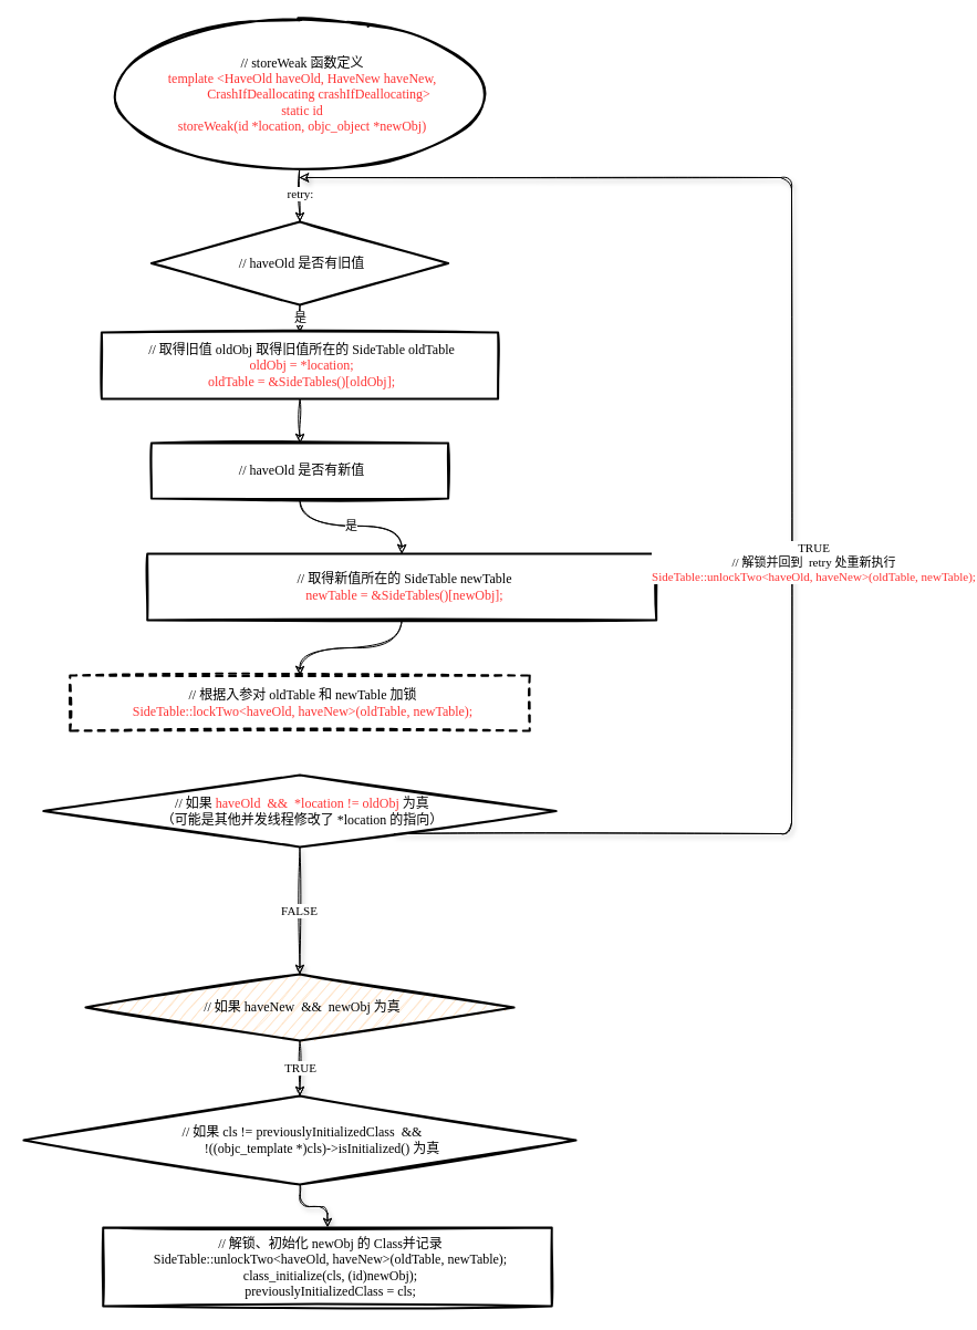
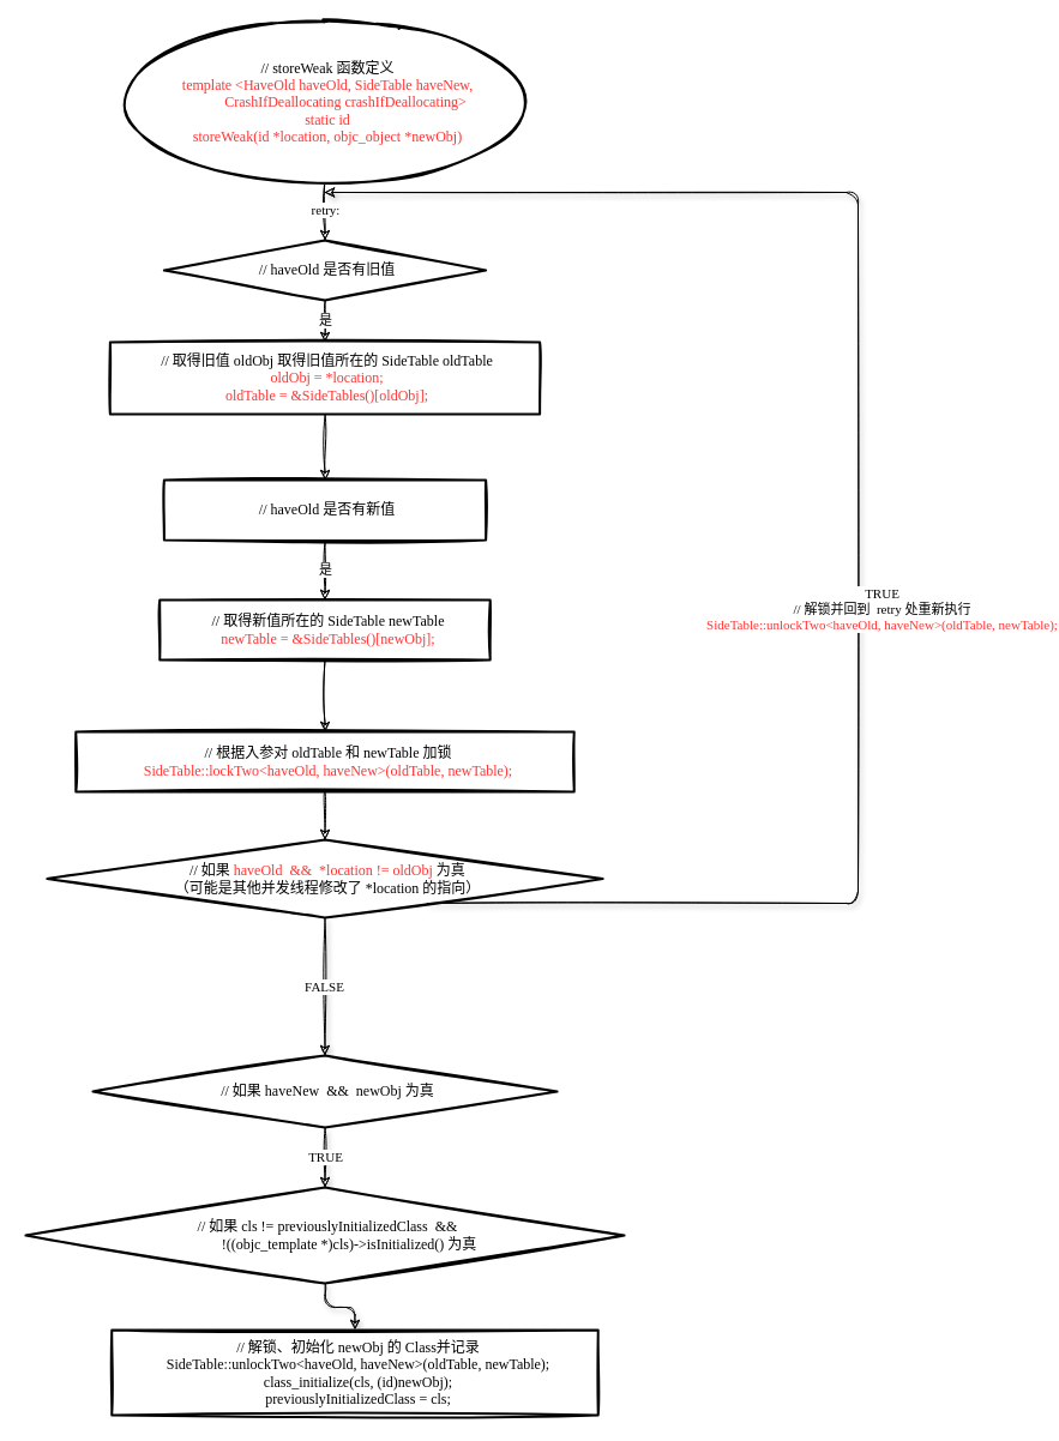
- <mxCell id="3" value="&lt;div&gt;// storeWeak 函数定义&lt;/div&gt;&lt;div&gt;&lt;font color=&quot;#ff3333&quot;&gt;template &amp;lt;HaveOld haveOld, HaveNew haveNew,&lt;/font&gt;&lt;/div&gt;&lt;div&gt;&lt;font color=&quot;#ff3333&quot;&gt;&amp;nbsp; &amp;nbsp; &amp;nbsp; &amp;nbsp; &amp;nbsp; CrashIfDeallocating crashIfDeallocating&amp;gt;&lt;/font&gt;&lt;/div&gt;&lt;div&gt;&lt;font color=&quot;#ff3333&quot;&gt;static id&lt;/font&gt;&lt;/div&gt;&lt;div&gt;&lt;font color=&quot;#ff3333&quot;&gt;storeWeak(id *location, objc_object *newObj)&lt;/font&gt;&lt;/div&gt;" style="strokeWidth=2;html=1;shape=mxgraph.flowchart.start_1;whiteSpace=wrap;sketch=1;fontFamily=Comic Sans MS;spacingLeft=5;" vertex="1" parent="1"><mxGeometry x="95" y="20" width="351" height="130" as="geometry" /></mxCell>
+ <mxCell id="3" value="&lt;div&gt;// storeWeak 函数定义&lt;/div&gt;&lt;div&gt;&lt;font color=&quot;#ff3333&quot;&gt;template &amp;lt;HaveOld haveOld, SideTable haveNew,&lt;/font&gt;&lt;/div&gt;&lt;div&gt;&lt;font color=&quot;#ff3333&quot;&gt;&amp;nbsp; &amp;nbsp; &amp;nbsp; &amp;nbsp; &amp;nbsp; CrashIfDeallocating crashIfDeallocating&amp;gt;&lt;/font&gt;&lt;/div&gt;&lt;div&gt;&lt;font color=&quot;#ff3333&quot;&gt;static id&lt;/font&gt;&lt;/div&gt;&lt;div&gt;&lt;font color=&quot;#ff3333&quot;&gt;storeWeak(id *location, objc_object *newObj)&lt;/font&gt;&lt;/div&gt;" style="strokeWidth=2;html=1;shape=mxgraph.flowchart.start_1;whiteSpace=wrap;sketch=1;fontFamily=Comic Sans MS;spacingLeft=5;" vertex="1" parent="1"><mxGeometry x="95" y="20" width="351" height="130" as="geometry" /></mxCell>
- <mxCell id="5" value="// haveOld 是否有旧值&lt;br&gt;" style="rhombus;whiteSpace=wrap;html=1;fontFamily=Comic Sans MS;strokeWidth=2;spacingLeft=5;sketch=1;" vertex="1" parent="1"><mxGeometry x="136.38" y="200" width="268.25" height="75" as="geometry" /></mxCell>
+ <mxCell id="5" value="// haveOld 是否有旧值&lt;br&gt;" style="rhombus;whiteSpace=wrap;html=1;fontFamily=Comic Sans MS;strokeWidth=2;spacingLeft=5;sketch=1;" vertex="1" parent="1"><mxGeometry x="136.38" y="200" width="268.25" height="50" as="geometry" /></mxCell>
- <mxCell id="7" value="&lt;div&gt;// 取得旧值 oldObj 取得旧值所在的 SideTable oldTable&lt;/div&gt;&lt;div&gt;&lt;font color=&quot;#ff3333&quot;&gt;oldObj = *location;&lt;/font&gt;&lt;/div&gt;&lt;div&gt;&lt;font color=&quot;#ff3333&quot;&gt;oldTable = &amp;amp;SideTables()[oldObj];&lt;/font&gt;&lt;/div&gt;" style="whiteSpace=wrap;html=1;fontFamily=Comic Sans MS;strokeWidth=2;spacingLeft=5;sketch=1;" vertex="1" parent="1"><mxGeometry x="91.37" y="300" width="358.26" height="60" as="geometry" /></mxCell>
+ <mxCell id="7" value="&lt;div&gt;// 取得旧值 oldObj 取得旧值所在的 SideTable oldTable&lt;/div&gt;&lt;div&gt;&lt;font color=&quot;#ff3333&quot;&gt;oldObj = *location;&lt;/font&gt;&lt;/div&gt;&lt;div&gt;&lt;font color=&quot;#ff3333&quot;&gt;oldTable = &amp;amp;SideTables()[oldObj];&lt;/font&gt;&lt;/div&gt;" style="whiteSpace=wrap;html=1;fontFamily=Comic Sans MS;strokeWidth=2;spacingLeft=5;sketch=1;" vertex="1" parent="1"><mxGeometry x="91.37" y="285" width="358.26" height="60" as="geometry" /></mxCell>
- <mxCell id="11" value="// 取得新值所在的 SideTable newTable&lt;br&gt;&lt;font color=&quot;#ff3333&quot;&gt;newTable = &amp;amp;SideTables()[newObj];&lt;/font&gt;" style="whiteSpace=wrap;html=1;fontFamily=Comic Sans MS;strokeWidth=2;spacingLeft=5;sketch=1;" vertex="1" parent="1"><mxGeometry x="132.74" y="500" width="460" height="60" as="geometry" /></mxCell>
+ <mxCell id="11" value="// 取得新值所在的 SideTable newTable&lt;br&gt;&lt;font color=&quot;#ff3333&quot;&gt;newTable = &amp;amp;SideTables()[newObj];&lt;/font&gt;" style="whiteSpace=wrap;html=1;fontFamily=Comic Sans MS;strokeWidth=2;spacingLeft=5;sketch=1;" vertex="1" parent="1"><mxGeometry x="132.74" y="500" width="275.51" height="50" as="geometry" /></mxCell>
- <mxCell id="13" value="// 根据入参对 oldTable 和 newTable 加锁&lt;br&gt;&lt;font color=&quot;#ff3333&quot;&gt;SideTable::lockTwo&amp;lt;haveOld, haveNew&amp;gt;(oldTable, newTable);&lt;/font&gt;" style="whiteSpace=wrap;html=1;fontFamily=Comic Sans MS;strokeWidth=2;spacingLeft=5;sketch=1;dashed=1;" vertex="1" parent="1"><mxGeometry x="62.76" y="610" width="415.5" height="50" as="geometry" /></mxCell>
+ <mxCell id="13" value="// 根据入参对 oldTable 和 newTable 加锁&lt;br&gt;&lt;font color=&quot;#ff3333&quot;&gt;SideTable::lockTwo&amp;lt;haveOld, haveNew&amp;gt;(oldTable, newTable);&lt;/font&gt;" style="whiteSpace=wrap;html=1;fontFamily=Comic Sans MS;strokeWidth=2;spacingLeft=5;sketch=1;" vertex="1" parent="1"><mxGeometry x="62.76" y="610" width="415.5" height="50" as="geometry" /></mxCell>
+ <mxCell id="12" value="" style="edgeStyle=orthogonalEdgeStyle;curved=1;rounded=0;sketch=1;orthogonalLoop=1;jettySize=auto;html=1;fontFamily=Comic Sans MS;" edge="1" parent="1" source="13" target="16"><mxGeometry relative="1" as="geometry" /></mxCell>
- <mxCell id="19" value="// 如果 haveNew&amp;nbsp; &amp;amp;&amp;amp;&amp;nbsp; newObj 为真" style="rhombus;whiteSpace=wrap;html=1;fontFamily=Comic Sans MS;strokeWidth=2;spacingLeft=5;sketch=1;fillColor=#ffe6cc;" vertex="1" parent="1"><mxGeometry x="76.95" y="880" width="387.12" height="60" as="geometry" /></mxCell>
+ <mxCell id="19" value="// 如果 haveNew&amp;nbsp; &amp;amp;&amp;amp;&amp;nbsp; newObj 为真" style="rhombus;whiteSpace=wrap;html=1;fontFamily=Comic Sans MS;strokeWidth=2;spacingLeft=5;sketch=1;" vertex="1" parent="1"><mxGeometry x="76.95" y="880" width="387.12" height="60" as="geometry" /></mxCell>
